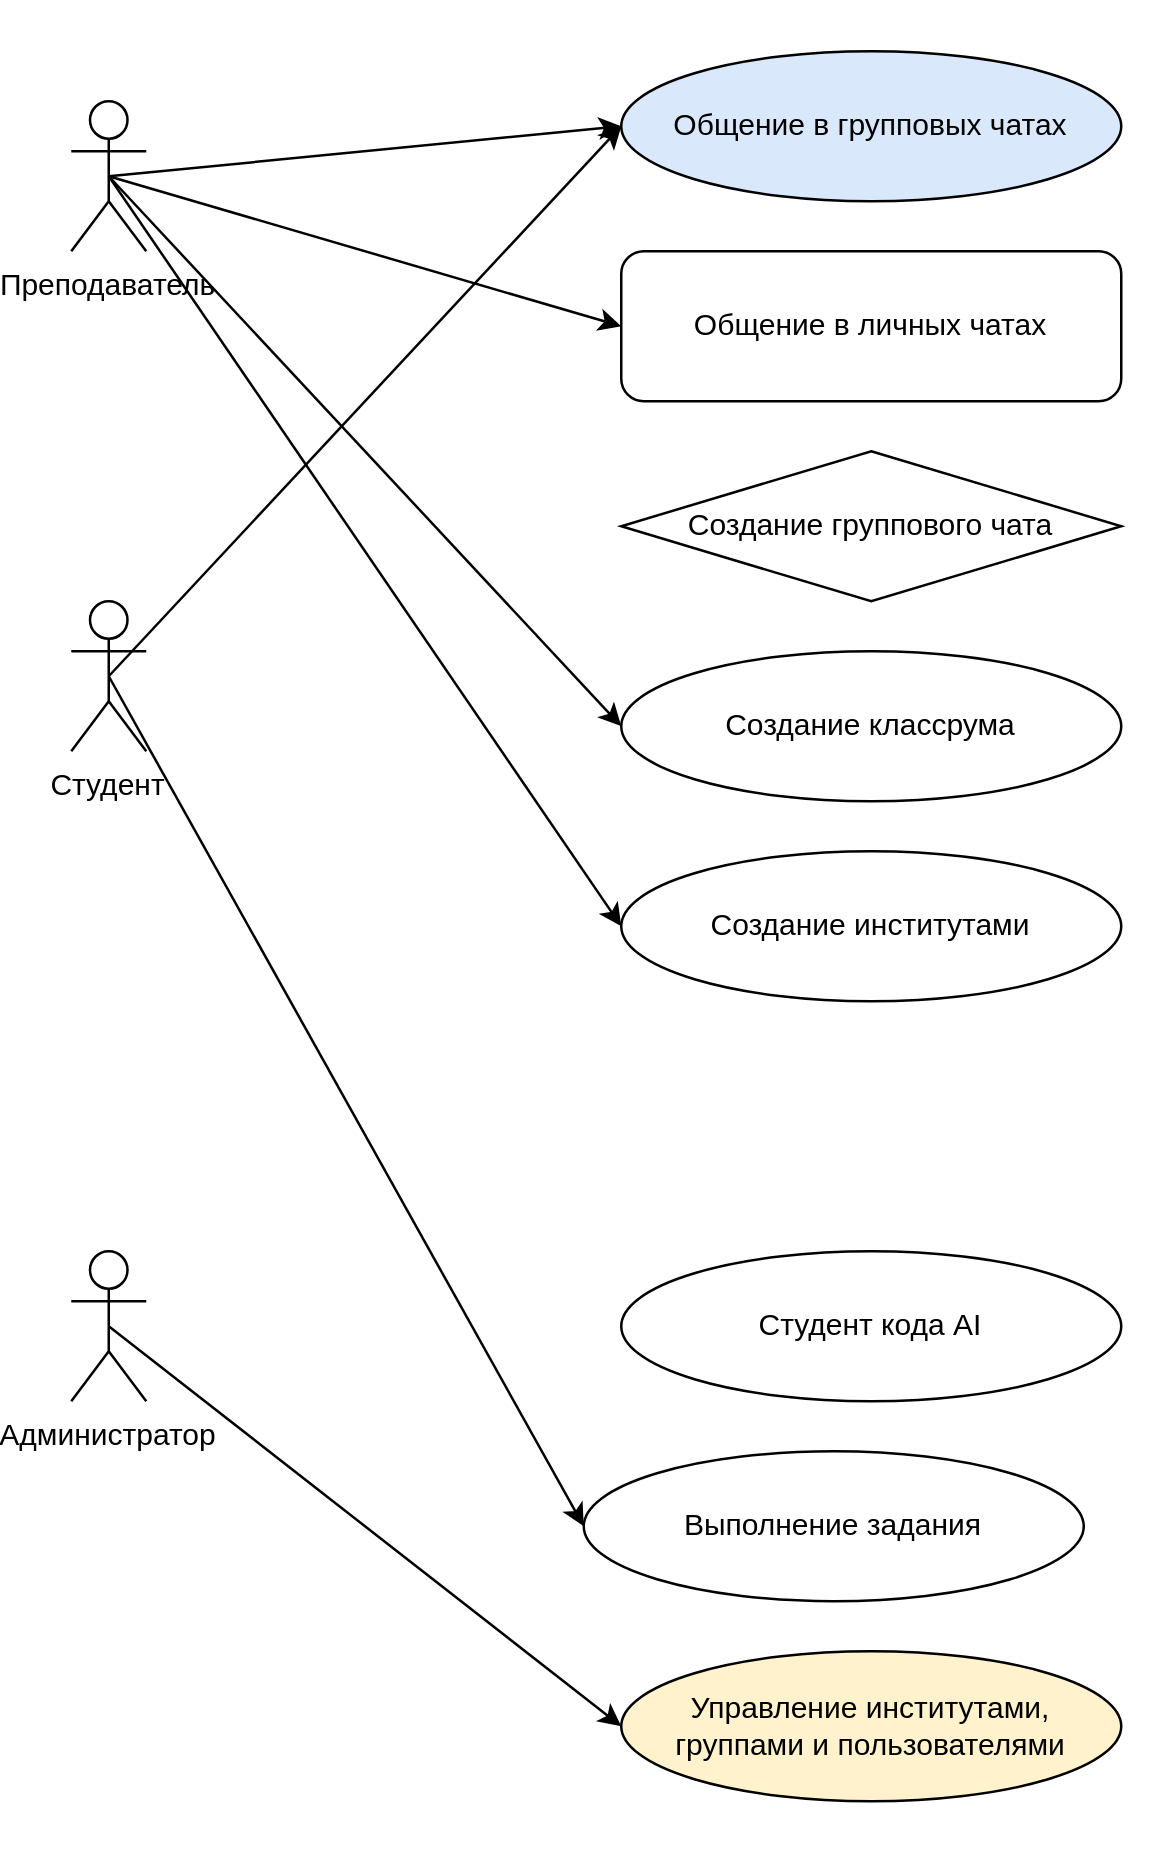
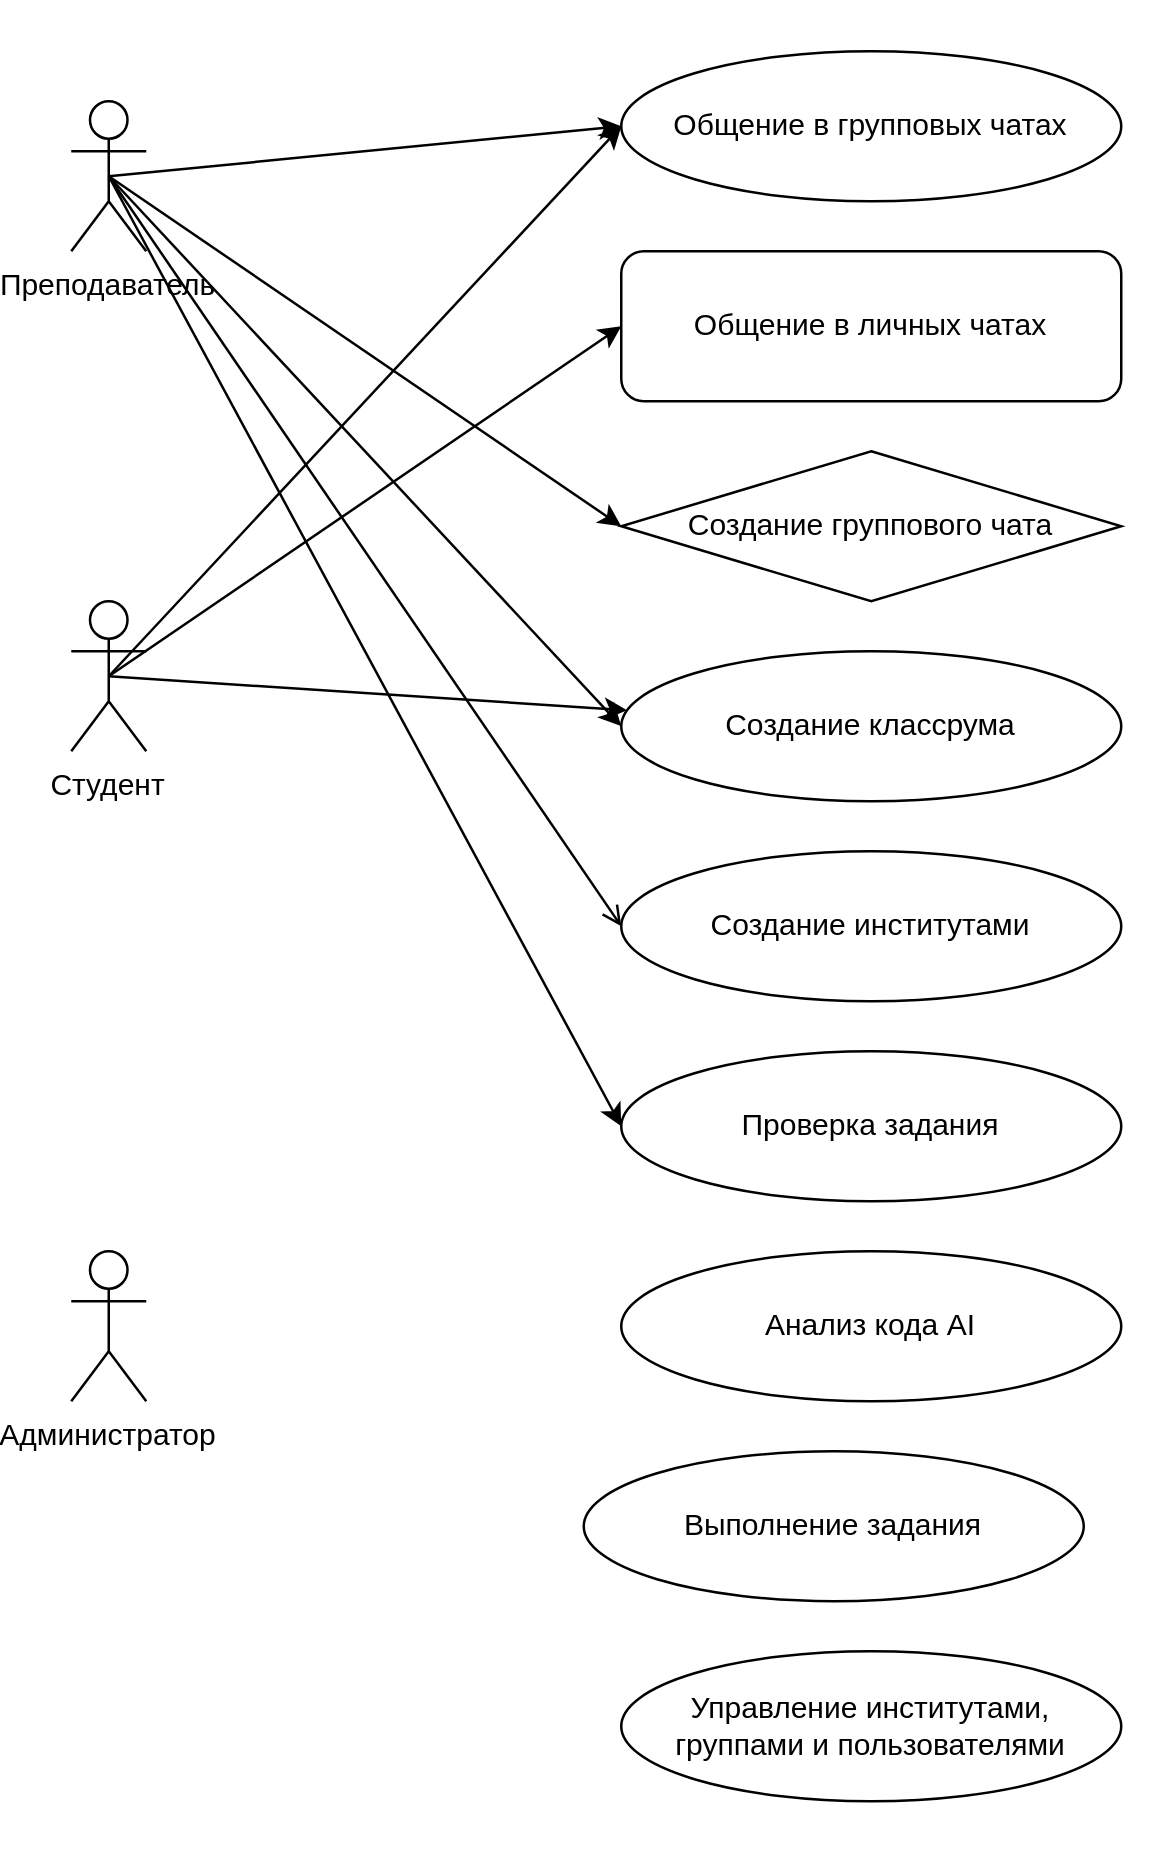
- <mxCell id="15" value="Общение в групповых чатах" style="ellipse;whiteSpace=wrap;html=1;fillColor=#dae8fc;" vertex="1" parent="1"><mxGeometry x="240" y="20" width="200" height="60" as="geometry" /></mxCell>
+ <mxCell id="15" value="Общение в групповых чатах" style="ellipse;whiteSpace=wrap;html=1;" vertex="1" parent="1"><mxGeometry x="240" y="20" width="200" height="60" as="geometry" /></mxCell>
- <mxCell id="4" style="edgeStyle=none;rounded=0;orthogonalLoop=1;jettySize=auto;html=1;exitX=0.5;exitY=0.5;exitDx=0;exitDy=0;exitPerimeter=0;entryX=0;entryY=0.5;entryDx=0;entryDy=0;" edge="1" parent="1" source="8" target="16"><mxGeometry relative="1" as="geometry" /></mxCell>
+ <mxCell id="3" style="edgeStyle=none;rounded=0;orthogonalLoop=1;jettySize=auto;html=1;exitX=0.5;exitY=0.5;exitDx=0;exitDy=0;exitPerimeter=0;entryX=0;entryY=0.5;entryDx=0;entryDy=0;" edge="1" parent="1" source="8" target="17"><mxGeometry relative="1" as="geometry" /></mxCell>
+ <mxCell id="10" style="edgeStyle=none;rounded=0;orthogonalLoop=1;jettySize=auto;html=1;exitX=0.5;exitY=0.5;exitDx=0;exitDy=0;exitPerimeter=0;entryX=0;entryY=0.5;entryDx=0;entryDy=0;" edge="1" parent="1" source="12" target="16"><mxGeometry relative="1" as="geometry" /></mxCell>
+ <mxCell id="7" style="edgeStyle=none;rounded=0;orthogonalLoop=1;jettySize=auto;html=1;exitX=0.5;exitY=0.5;exitDx=0;exitDy=0;exitPerimeter=0;entryX=0;entryY=0.5;entryDx=0;entryDy=0;" edge="1" parent="1" source="8" target="20"><mxGeometry relative="1" as="geometry" /></mxCell>
- <mxCell id="6" style="edgeStyle=none;rounded=0;orthogonalLoop=1;jettySize=auto;html=1;exitX=0.5;exitY=0.5;exitDx=0;exitDy=0;exitPerimeter=0;entryX=0;entryY=0.5;entryDx=0;entryDy=0;" edge="1" parent="1" source="8" target="19"><mxGeometry relative="1" as="geometry" /></mxCell>
+ <mxCell id="6" style="edgeStyle=none;rounded=0;orthogonalLoop=1;jettySize=auto;html=1;exitX=0.5;exitY=0.5;exitDx=0;exitDy=0;exitPerimeter=0;entryX=0;entryY=0.5;entryDx=0;entryDy=0;endArrow=open;" edge="1" parent="1" source="8" target="19"><mxGeometry relative="1" as="geometry" /></mxCell>
- <mxCell id="11" style="edgeStyle=none;rounded=0;orthogonalLoop=1;jettySize=auto;html=1;exitX=0.5;exitY=0.5;exitDx=0;exitDy=0;exitPerimeter=0;entryX=0;entryY=0.5;entryDx=0;entryDy=0;" edge="1" parent="1" source="12" target="22"><mxGeometry relative="1" as="geometry" /></mxCell>
+ <mxCell id="11" style="edgeStyle=none;rounded=0;orthogonalLoop=1;jettySize=auto;html=1;exitX=0.5;exitY=0.5;exitDx=0;exitDy=0;exitPerimeter=0;" edge="1" parent="1" source="12" target="18"><mxGeometry relative="1" as="geometry" /></mxCell>
+ <mxCell id="20" value="Проверка задания" style="ellipse;whiteSpace=wrap;html=1;" vertex="1" parent="1"><mxGeometry x="240" y="420" width="200" height="60" as="geometry" /></mxCell>
- <mxCell id="21" value="Студент кода AI" style="ellipse;whiteSpace=wrap;html=1;" vertex="1" parent="1"><mxGeometry x="240" y="500" width="200" height="60" as="geometry" /></mxCell>
+ <mxCell id="21" value="Анализ кода AI" style="ellipse;whiteSpace=wrap;html=1;" vertex="1" parent="1"><mxGeometry x="240" y="500" width="200" height="60" as="geometry" /></mxCell>
- <mxCell id="13" style="rounded=0;orthogonalLoop=1;jettySize=auto;html=1;exitX=0.5;exitY=0.5;exitDx=0;exitDy=0;exitPerimeter=0;entryX=0;entryY=0.5;entryDx=0;entryDy=0;" edge="1" parent="1" source="14" target="23"><mxGeometry relative="1" as="geometry" /></mxCell>
- <mxCell id="23" value="Управление институтами, группами и пользователями" style="ellipse;whiteSpace=wrap;html=1;fillColor=#fff2cc;" vertex="1" parent="1"><mxGeometry x="240" y="660" width="200" height="60" as="geometry" /></mxCell>
+ <mxCell id="23" value="Управление институтами, группами и пользователями" style="ellipse;whiteSpace=wrap;html=1;" vertex="1" parent="1"><mxGeometry x="240" y="660" width="200" height="60" as="geometry" /></mxCell>
